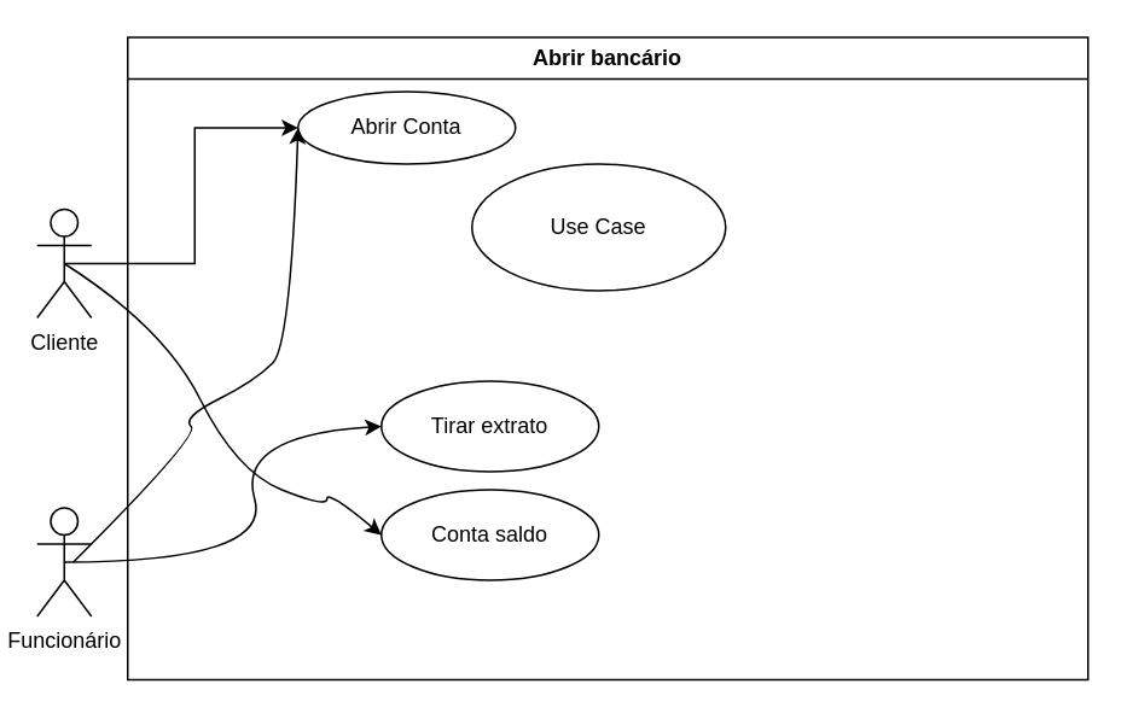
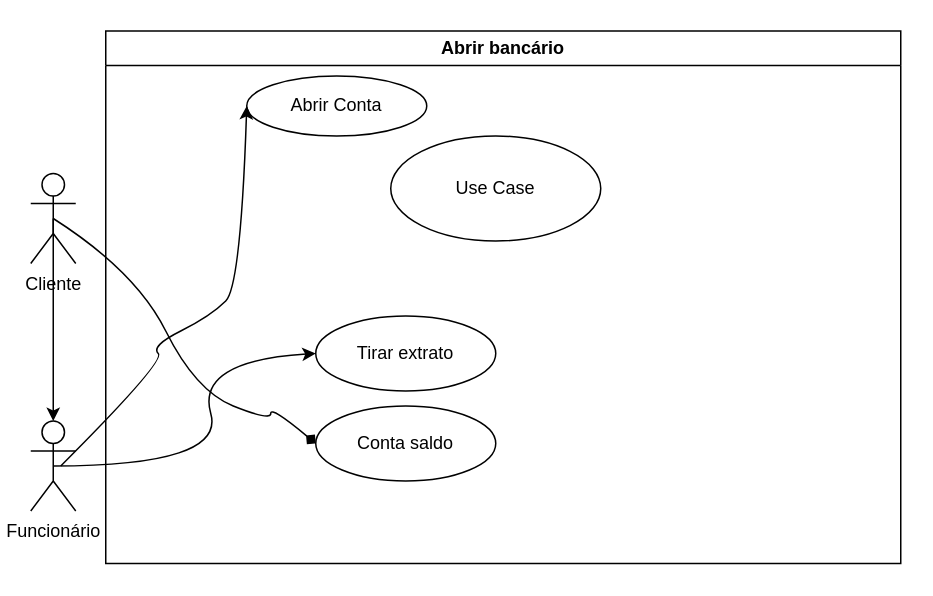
- <mxCell id="2" style="edgeStyle=orthogonalEdgeStyle;rounded=0;orthogonalLoop=1;jettySize=auto;html=1;exitX=0.5;exitY=0.5;exitDx=0;exitDy=0;exitPerimeter=0;entryX=0;entryY=0.5;entryDx=0;entryDy=0;" edge="1" parent="1" source="3" target="6"><mxGeometry relative="1" as="geometry" /></mxCell>
+ <mxCell id="2" style="edgeStyle=orthogonalEdgeStyle;rounded=0;orthogonalLoop=1;jettySize=auto;html=1;exitX=0.5;exitY=0.5;exitDx=0;exitDy=0;exitPerimeter=0;" edge="1" parent="1" source="3" target="4"><mxGeometry relative="1" as="geometry" /></mxCell>
- <mxCell id="12" value="" style="curved=1;endArrow=classic;html=1;rounded=0;exitX=0.5;exitY=0.5;exitDx=0;exitDy=0;exitPerimeter=0;entryX=0;entryY=0.5;entryDx=0;entryDy=0;" edge="1" parent="1" source="3" target="7"><mxGeometry width="50" height="50" relative="1" as="geometry"><mxPoint x="180" y="320" as="sourcePoint" /><mxPoint x="230" y="270" as="targetPoint" /><Array as="points"><mxPoint x="90" y="180" /><mxPoint x="130" y="260" /><mxPoint x="180" y="280" /><mxPoint x="180" y="270" /></Array></mxGeometry></mxCell>
+ <mxCell id="12" value="" style="curved=1;endArrow=diamond;html=1;rounded=0;exitX=0.5;exitY=0.5;exitDx=0;exitDy=0;exitPerimeter=0;entryX=0;entryY=0.5;entryDx=0;entryDy=0;" edge="1" parent="1" source="3" target="7"><mxGeometry width="50" height="50" relative="1" as="geometry"><mxPoint x="180" y="320" as="sourcePoint" /><mxPoint x="230" y="270" as="targetPoint" /><Array as="points"><mxPoint x="90" y="180" /><mxPoint x="130" y="260" /><mxPoint x="180" y="280" /><mxPoint x="180" y="270" /></Array></mxGeometry></mxCell>
